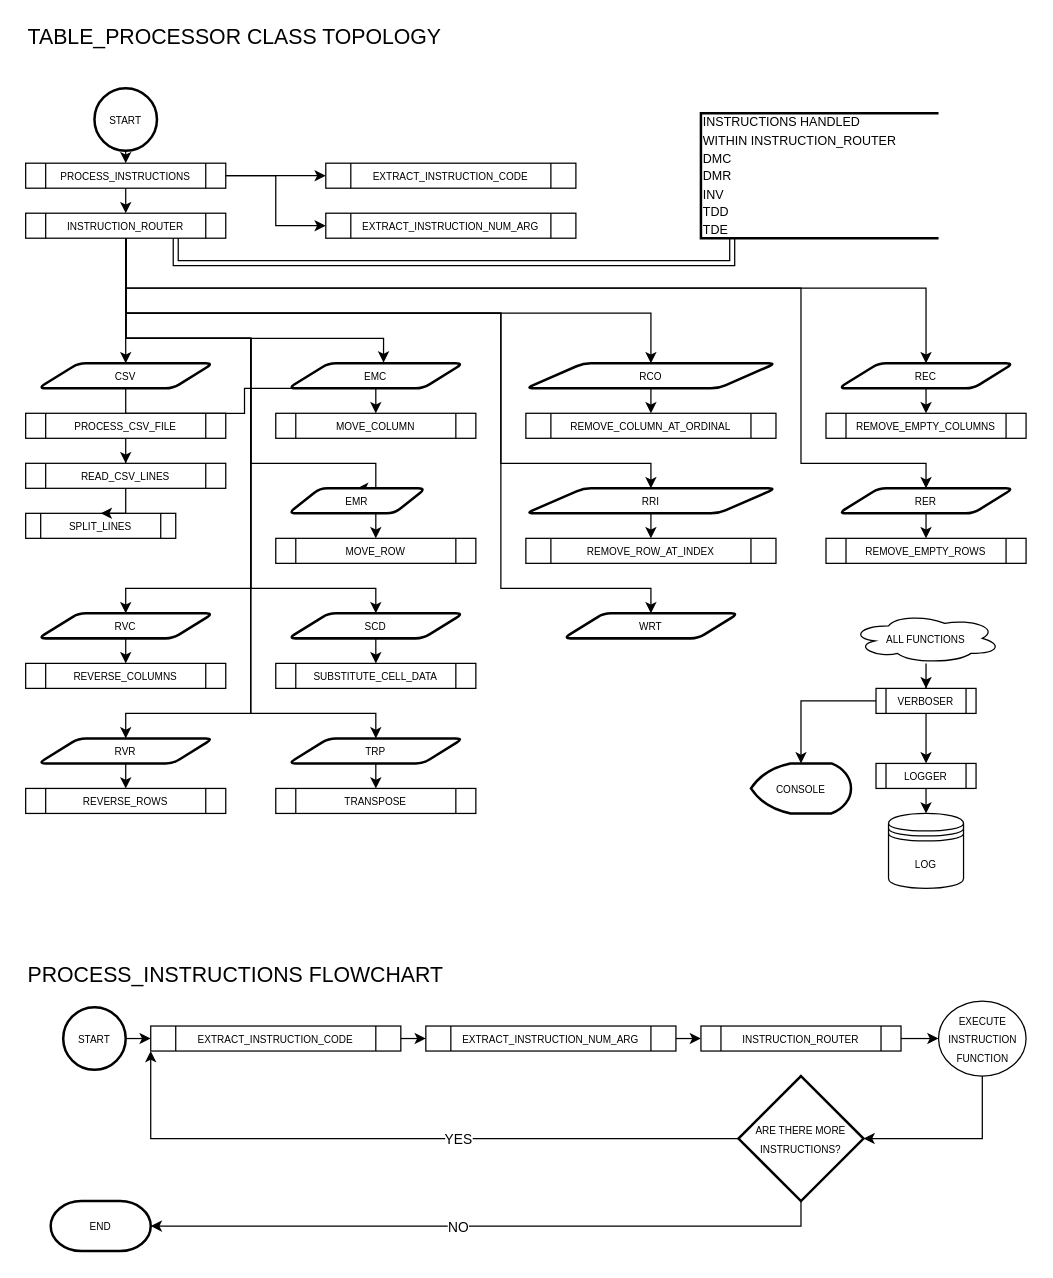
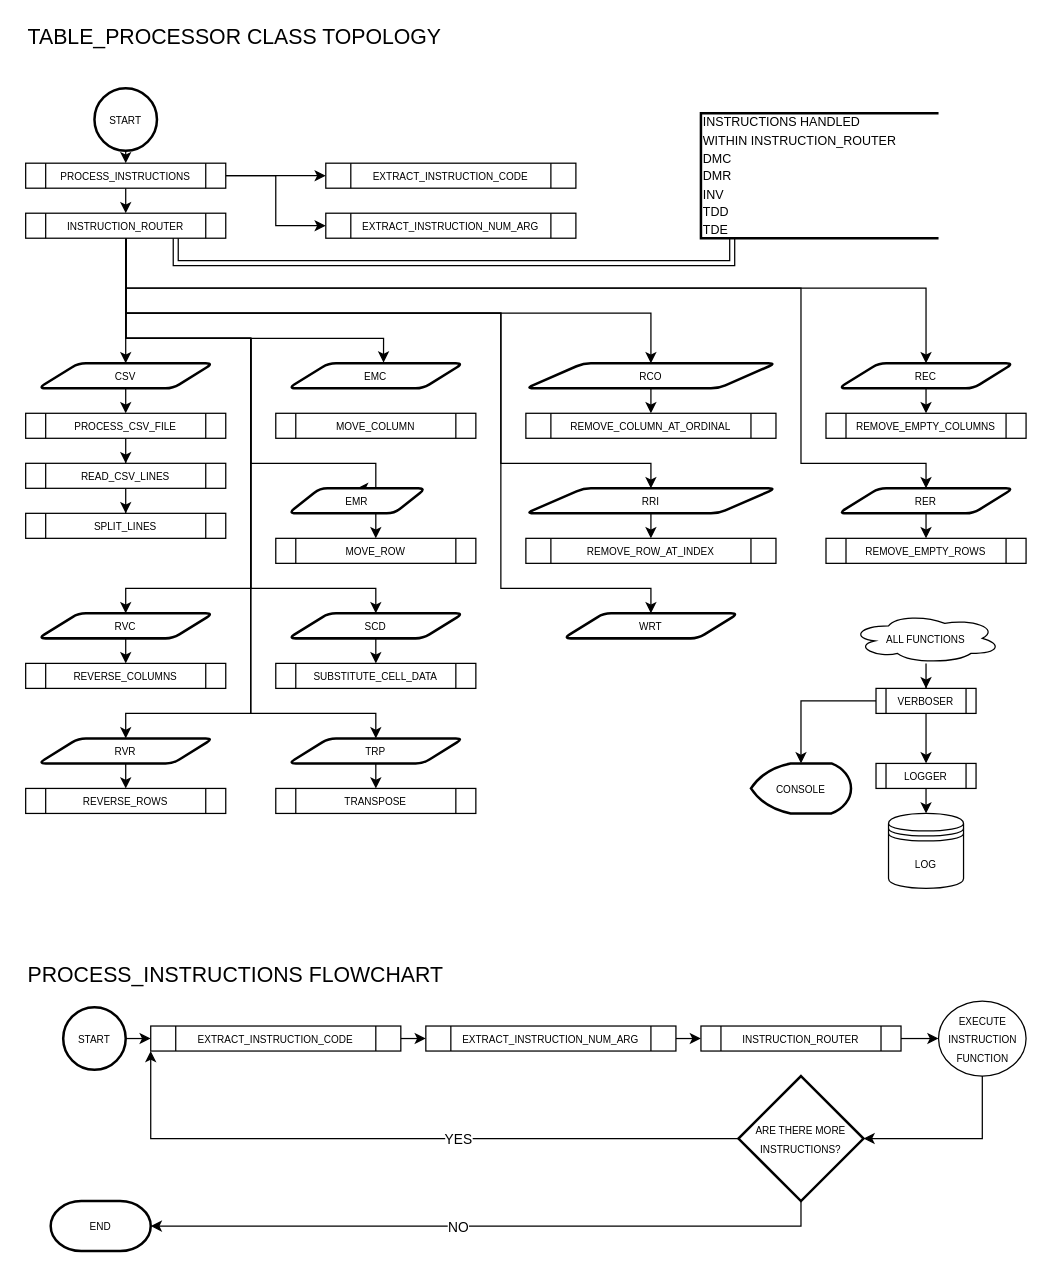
- <mxCell id="19" style="edgeStyle=orthogonalEdgeStyle;rounded=0;orthogonalLoop=1;jettySize=auto;html=1;exitX=0.5;exitY=1;exitDx=0;exitDy=0;" edge="1" parent="1" source="20" target="31"><mxGeometry relative="1" as="geometry" /></mxCell>
+ <mxCell id="19" style="edgeStyle=orthogonalEdgeStyle;rounded=0;orthogonalLoop=1;jettySize=auto;html=1;exitX=0.5;exitY=1;exitDx=0;exitDy=0;entryX=0.5;entryY=0;entryDx=0;entryDy=0;" edge="1" parent="1" source="20" target="22"><mxGeometry relative="1" as="geometry" /></mxCell>
- <mxCell id="23" value="&lt;font style=&quot;font-size: 8px&quot;&gt;SPLIT_LINES&lt;/font&gt;" style="shape=process;whiteSpace=wrap;html=1;backgroundOutline=1;" vertex="1" parent="1"><mxGeometry x="20" y="410" width="120" height="20" as="geometry" /></mxCell>
+ <mxCell id="23" value="&lt;font style=&quot;font-size: 8px&quot;&gt;SPLIT_LINES&lt;/font&gt;" style="shape=process;whiteSpace=wrap;html=1;backgroundOutline=1;" vertex="1" parent="1"><mxGeometry x="20" y="410" width="160" height="20" as="geometry" /></mxCell>
